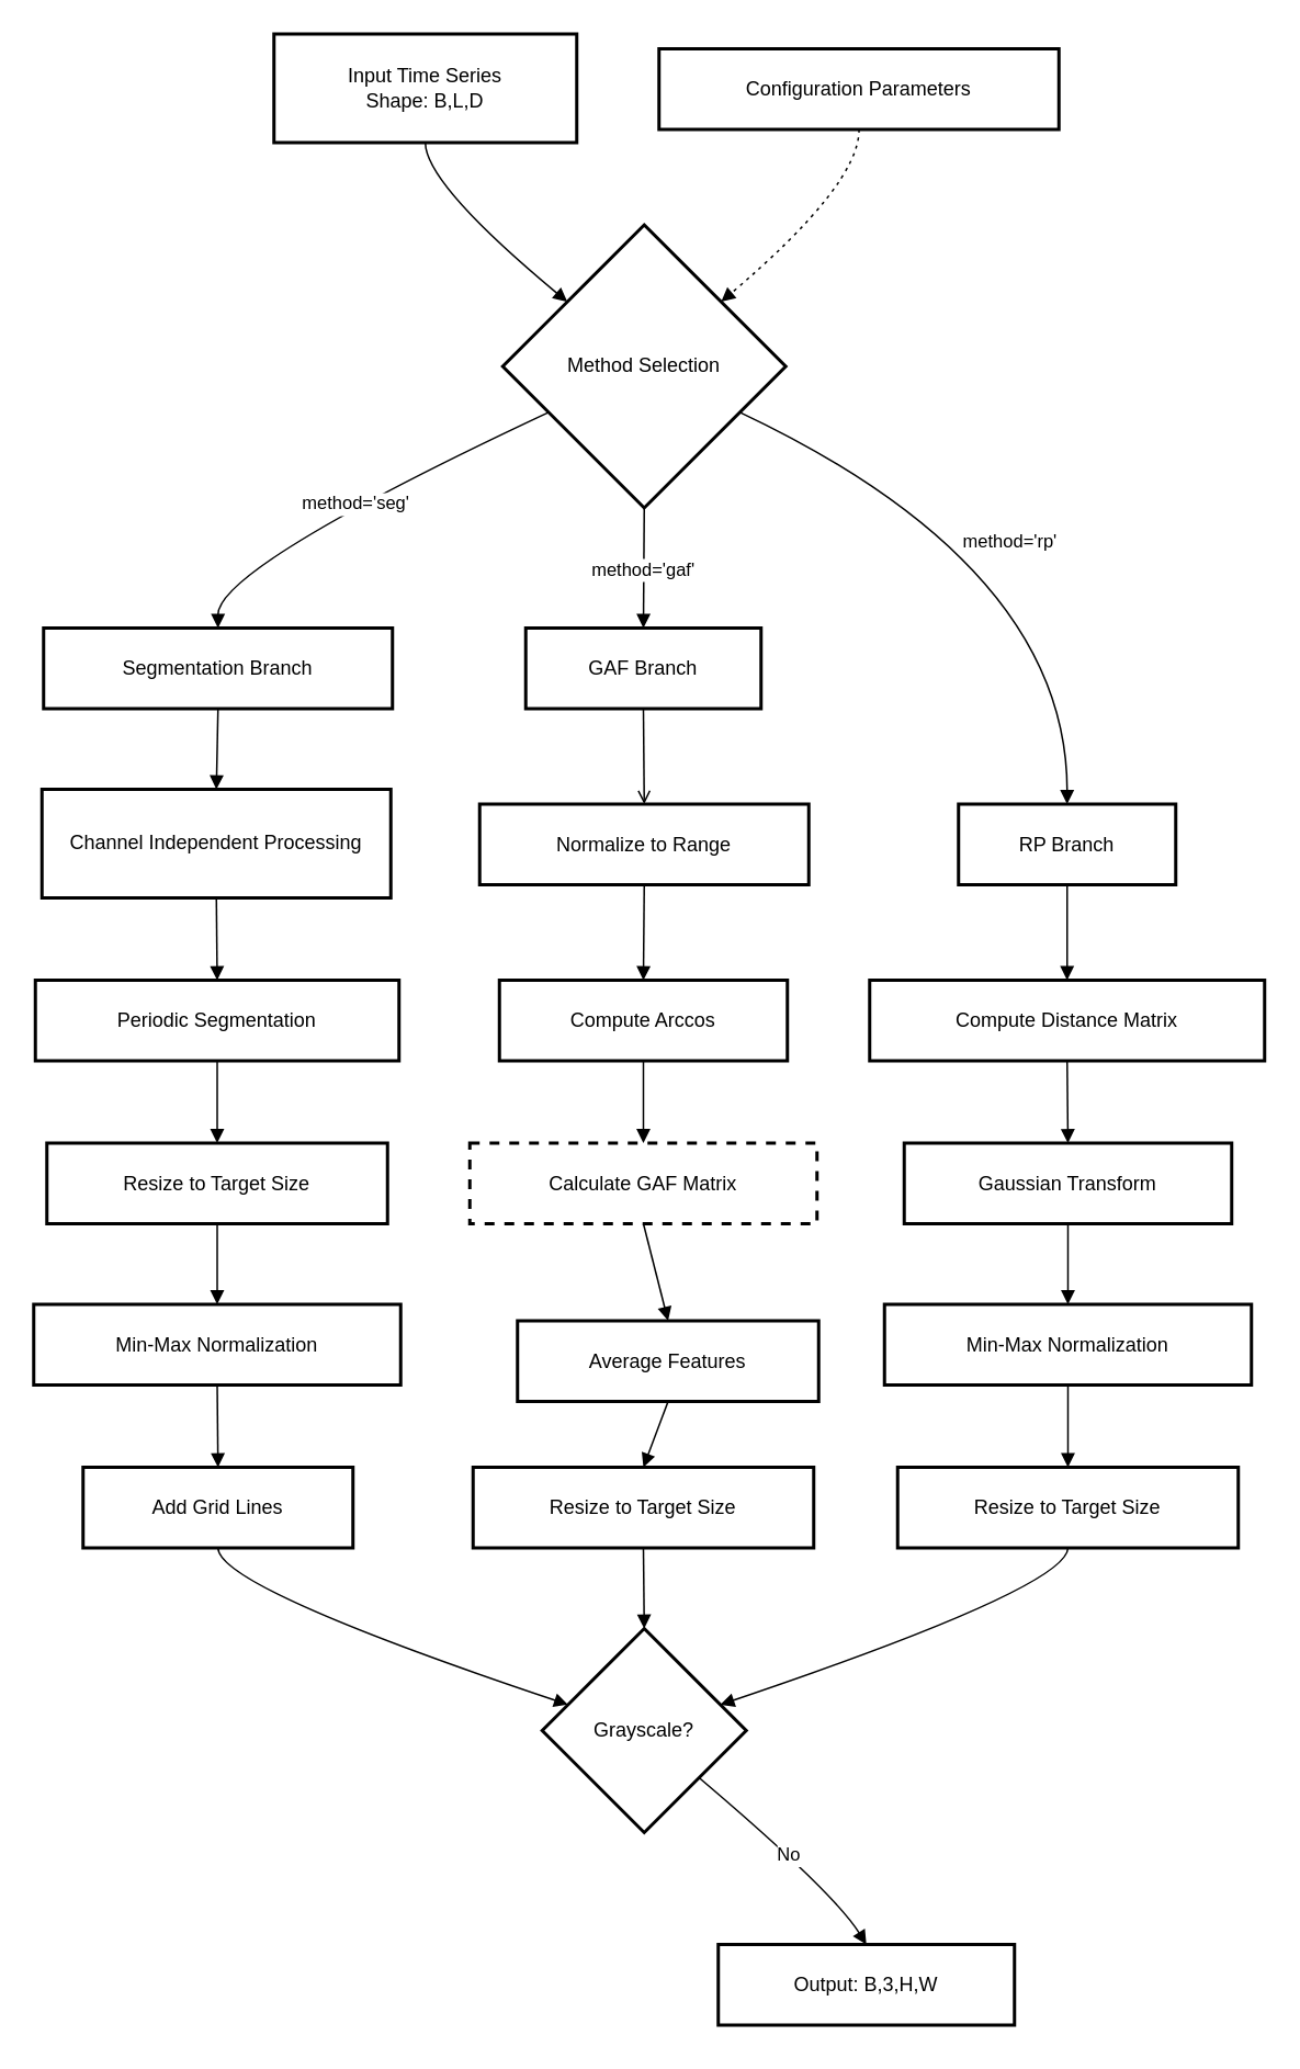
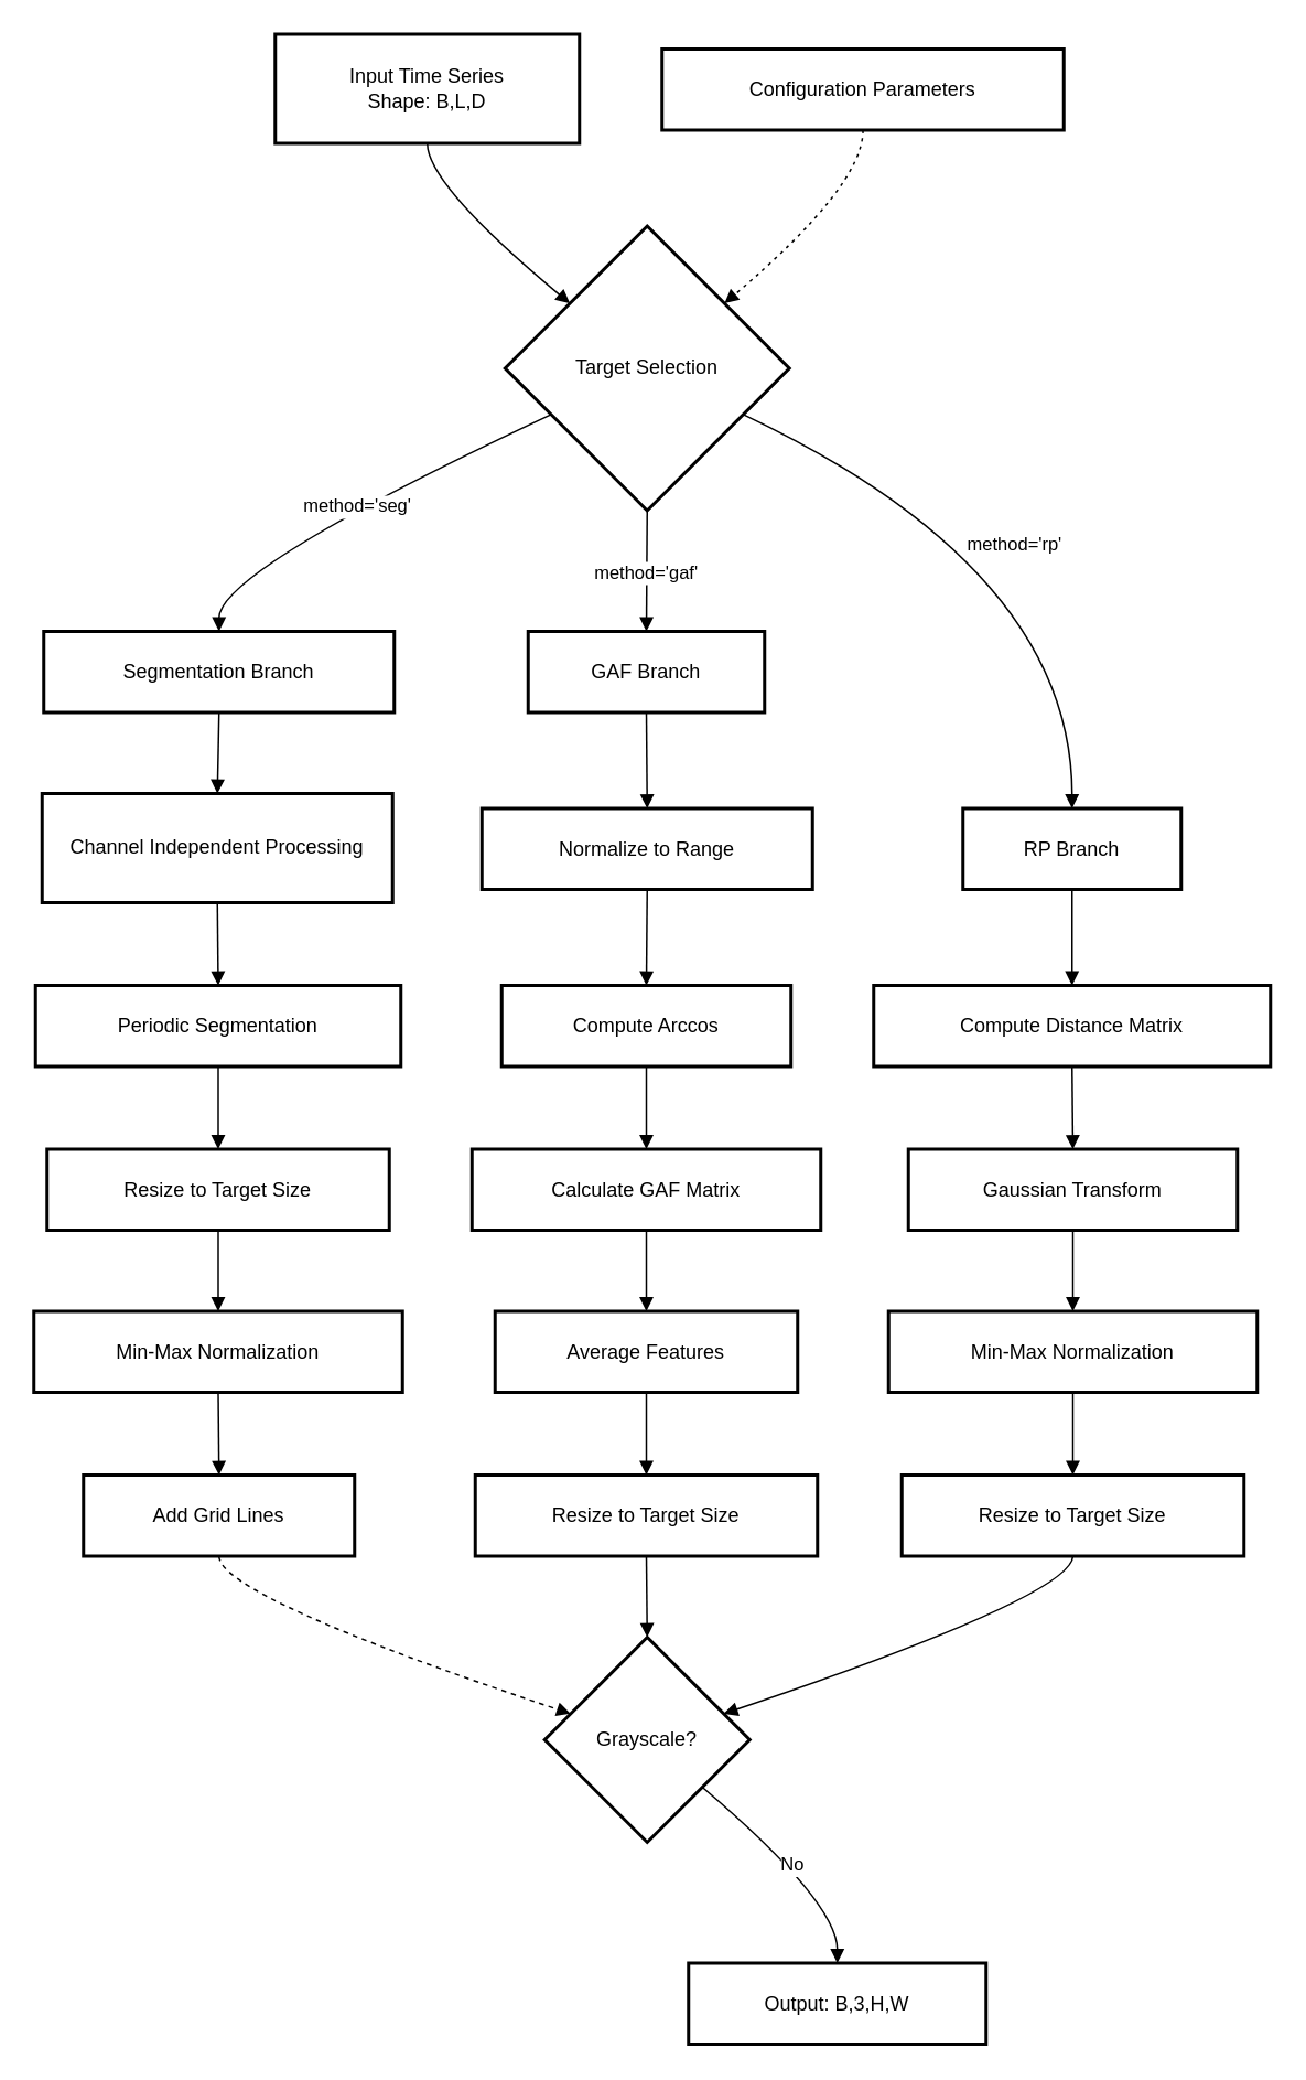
- <mxCell id="3" value="Method Selection" style="rhombus;strokeWidth=2;whiteSpace=wrap;" vertex="1" parent="1"><mxGeometry x="305" y="136" width="172" height="172" as="geometry" /></mxCell>
+ <mxCell id="3" value="Target Selection" style="rhombus;strokeWidth=2;whiteSpace=wrap;" vertex="1" parent="1"><mxGeometry x="305" y="136" width="172" height="172" as="geometry" /></mxCell>
- <mxCell id="34" value="" style="curved=1;startArrow=none;endArrow=open;exitX=0.5;exitY=0.98;entryX=0.5;entryY=0;rounded=0;" edge="1" parent="1" source="5" target="13"><mxGeometry relative="1" as="geometry"><Array as="points" /></mxGeometry></mxCell>
+ <mxCell id="34" value="" style="curved=1;startArrow=none;endArrow=block;exitX=0.5;exitY=0.98;entryX=0.5;entryY=0;rounded=0;" edge="1" parent="1" source="5" target="13"><mxGeometry relative="1" as="geometry"><Array as="points" /></mxGeometry></mxCell>
- <mxCell id="15" value="Calculate GAF Matrix" style="whiteSpace=wrap;strokeWidth=2;dashed=1;" vertex="1" parent="1"><mxGeometry x="285" y="694" width="211" height="49" as="geometry" /></mxCell>
+ <mxCell id="15" value="Calculate GAF Matrix" style="whiteSpace=wrap;strokeWidth=2;" vertex="1" parent="1"><mxGeometry x="285" y="694" width="211" height="49" as="geometry" /></mxCell>
- <mxCell id="16" value="Average Features" style="whiteSpace=wrap;strokeWidth=2;" vertex="1" parent="1"><mxGeometry x="314" y="802" width="183" height="49" as="geometry" /></mxCell>
+ <mxCell id="16" value="Average Features" style="whiteSpace=wrap;strokeWidth=2;" vertex="1" parent="1"><mxGeometry x="299" y="792" width="183" height="49" as="geometry" /></mxCell>
- <mxCell id="33" value="" style="curved=1;startArrow=none;endArrow=block;exitX=0.5;exitY=0.98;entryX=0;entryY=0.33;rounded=0;" edge="1" parent="1" source="11" target="12"><mxGeometry relative="1" as="geometry"><Array as="points"><mxPoint x="132" y="964" /></Array></mxGeometry></mxCell>
+ <mxCell id="33" value="" style="curved=1;startArrow=none;endArrow=block;exitX=0.5;exitY=0.98;entryX=0;entryY=0.33;rounded=0;dashed=1;" edge="1" parent="1" source="11" target="12"><mxGeometry relative="1" as="geometry"><Array as="points"><mxPoint x="132" y="964" /></Array></mxGeometry></mxCell>
- <mxCell id="22" value="Output: B,3,H,W" style="whiteSpace=wrap;strokeWidth=2;" vertex="1" parent="1"><mxGeometry x="436" y="1181" width="180" height="49" as="geometry" /></mxCell>
+ <mxCell id="22" value="Output: B,3,H,W" style="whiteSpace=wrap;strokeWidth=2;" vertex="1" parent="1"><mxGeometry x="416" y="1186" width="180" height="49" as="geometry" /></mxCell>
